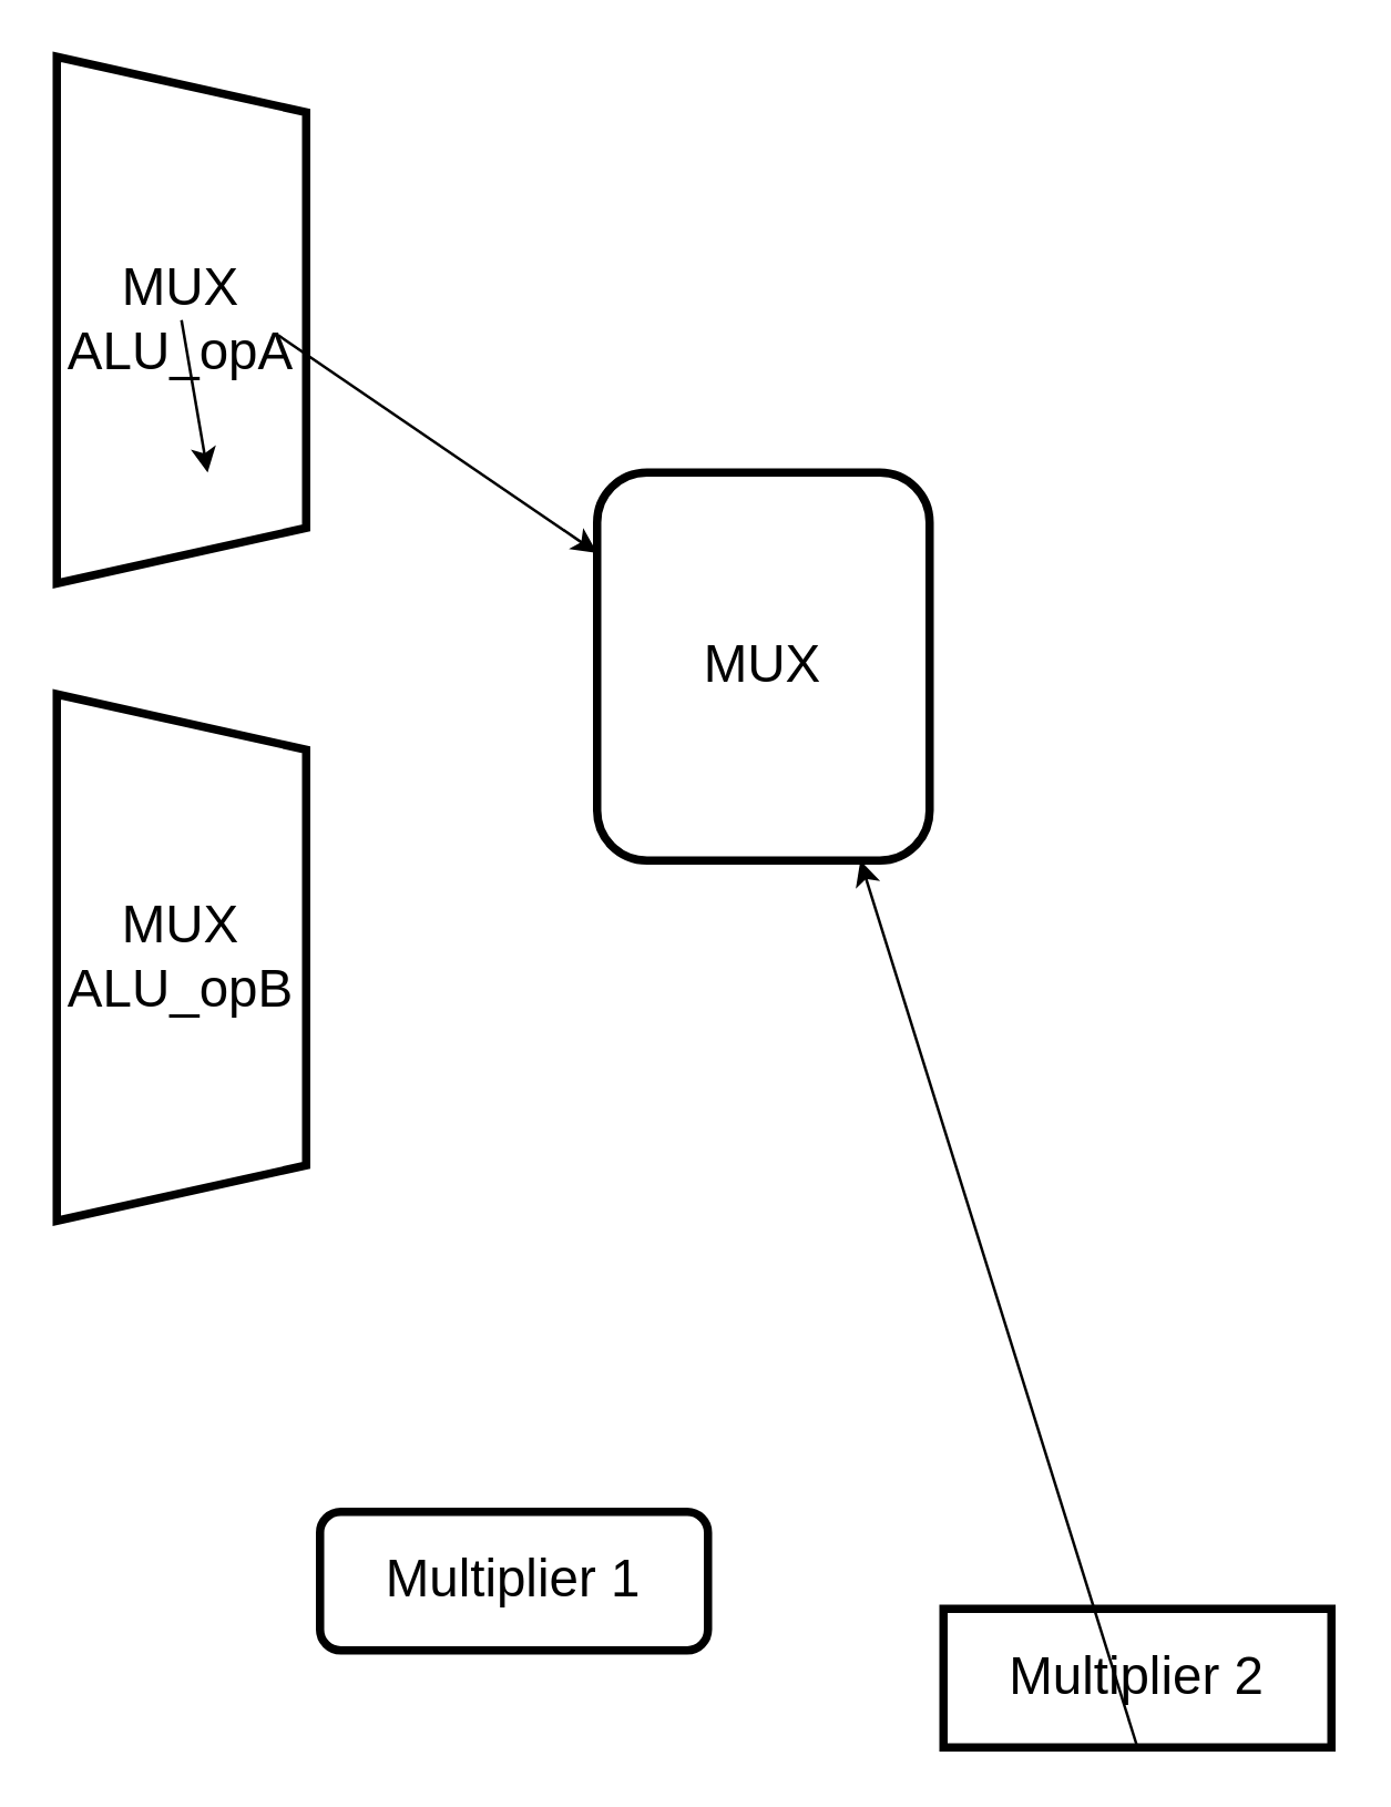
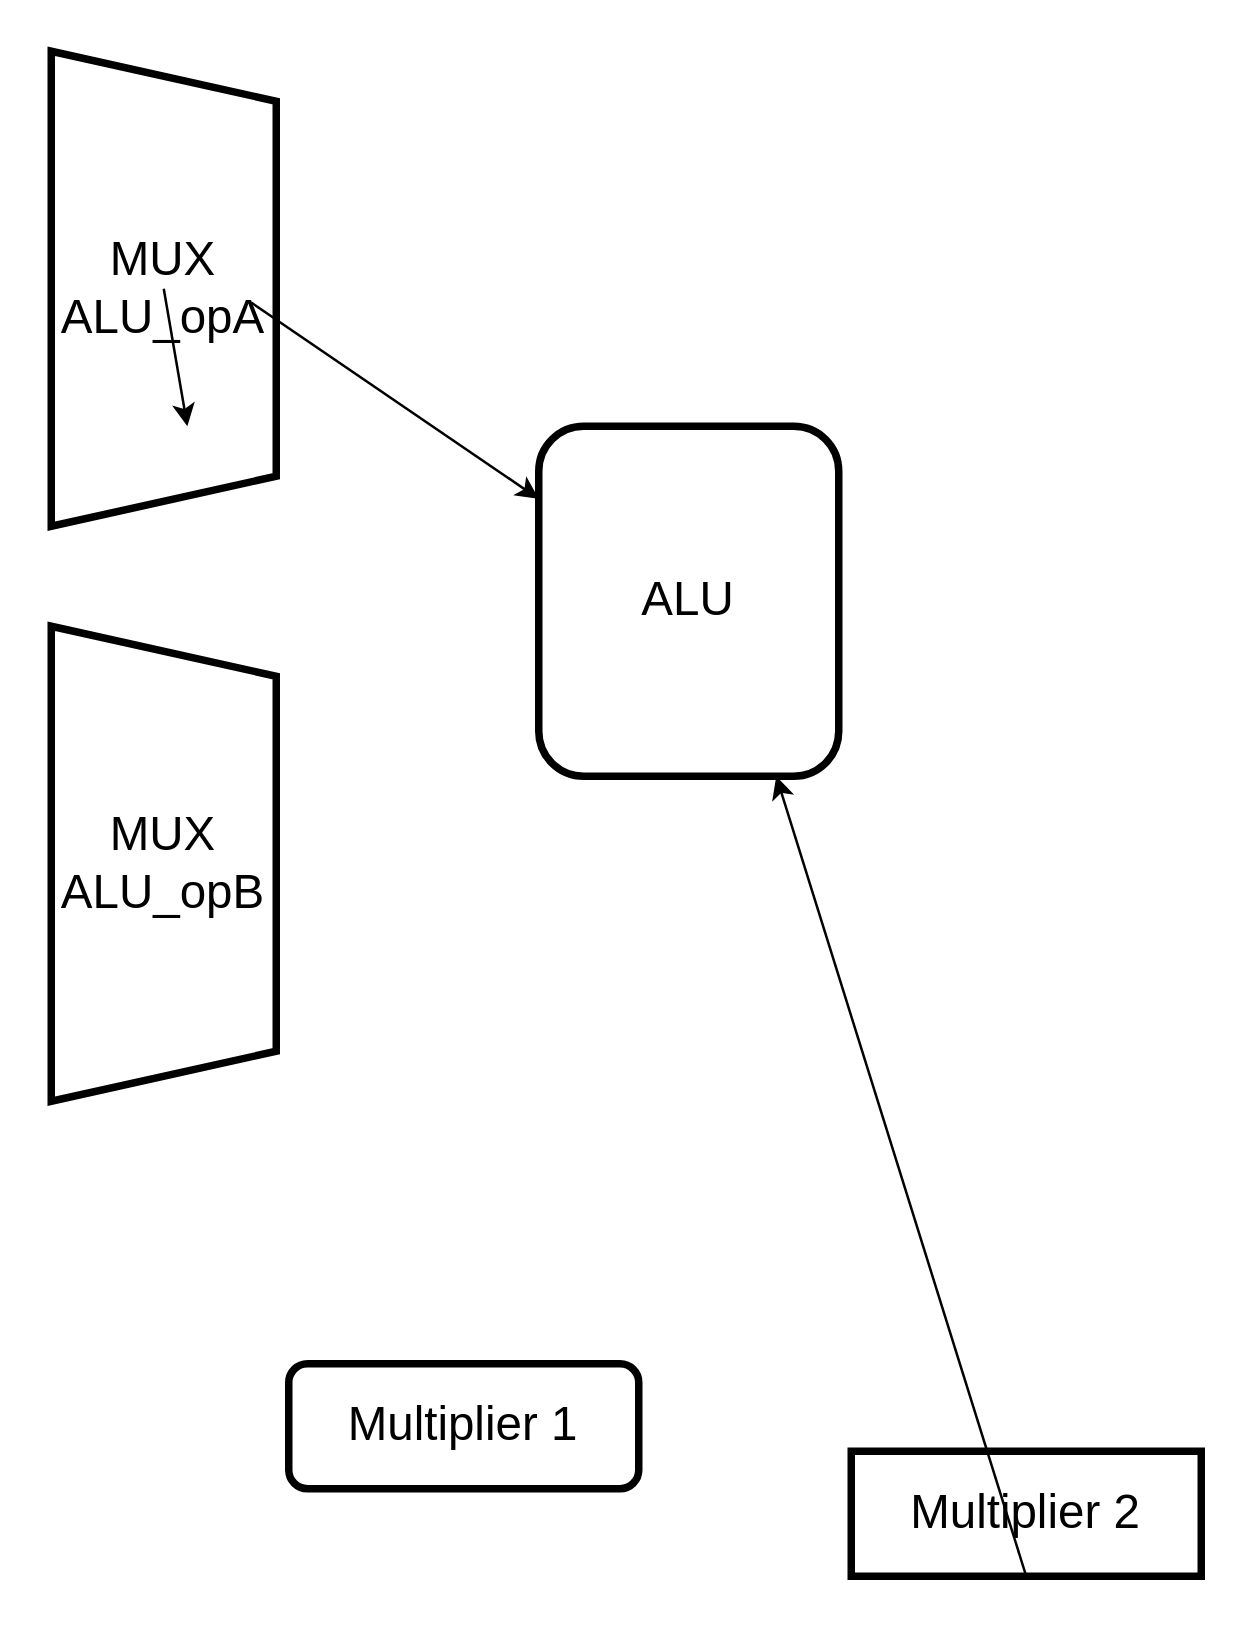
- <mxCell id="5" value="&lt;font style=&quot;font-size: 19px;&quot; color=&quot;#000000&quot;&gt;MUX&lt;/font&gt;" style="rounded=1;whiteSpace=wrap;html=1;fillColor=none;strokeColor=#000000;strokeWidth=3;" vertex="1" parent="1"><mxGeometry x="215" y="170" width="120" height="140" as="geometry" /></mxCell>
+ <mxCell id="5" value="&lt;font style=&quot;font-size: 19px;&quot; color=&quot;#000000&quot;&gt;ALU&lt;/font&gt;" style="rounded=1;whiteSpace=wrap;html=1;fillColor=none;strokeColor=#000000;strokeWidth=3;" vertex="1" parent="1"><mxGeometry x="215" y="170" width="120" height="140" as="geometry" /></mxCell>
